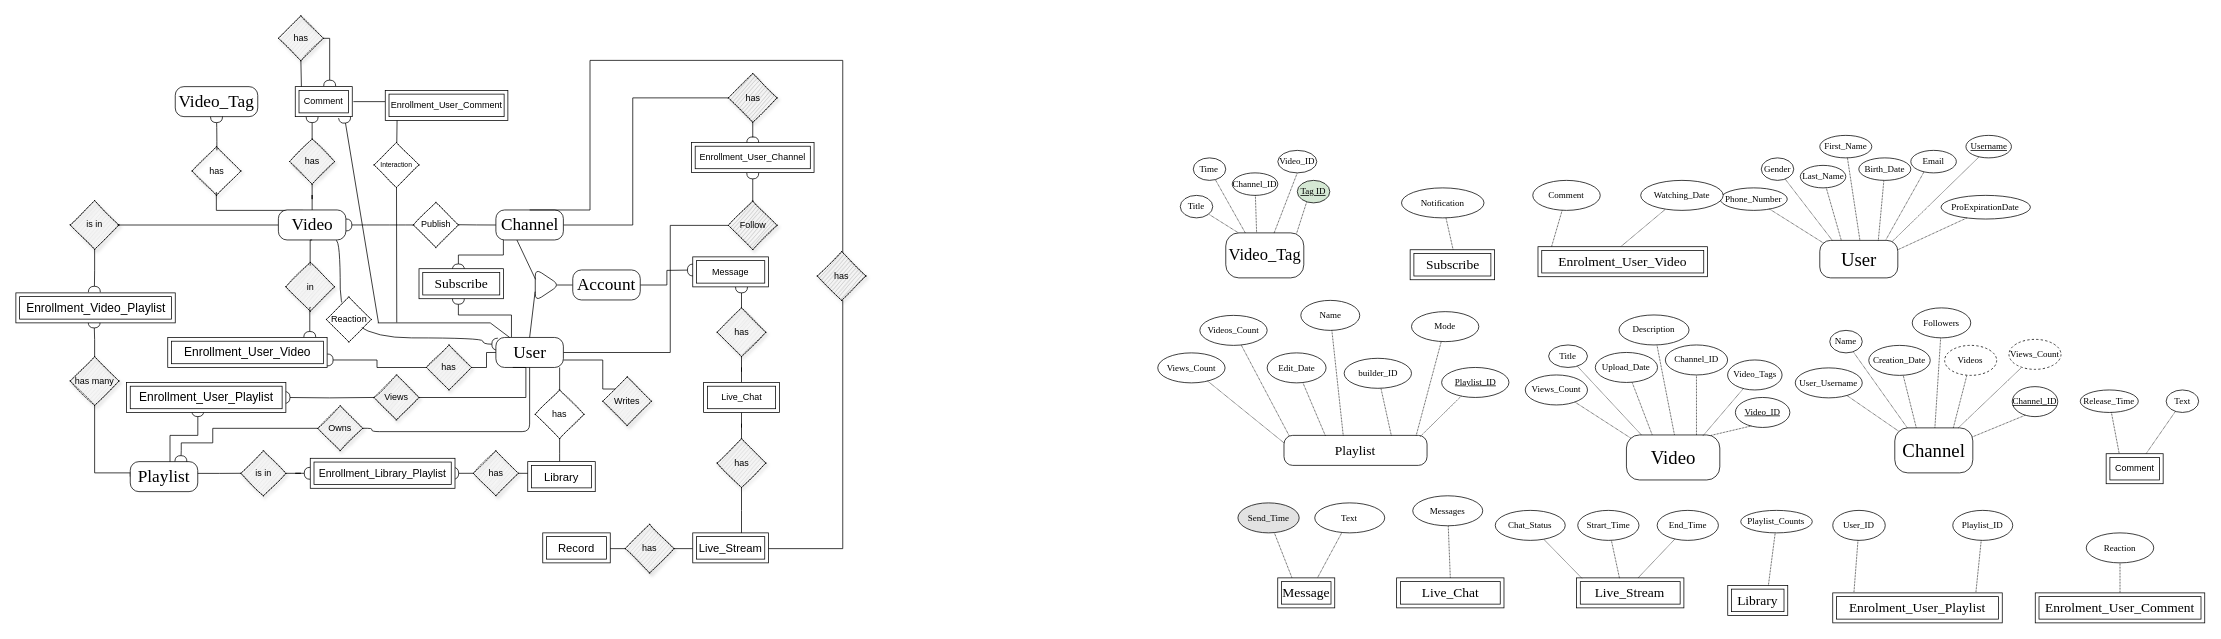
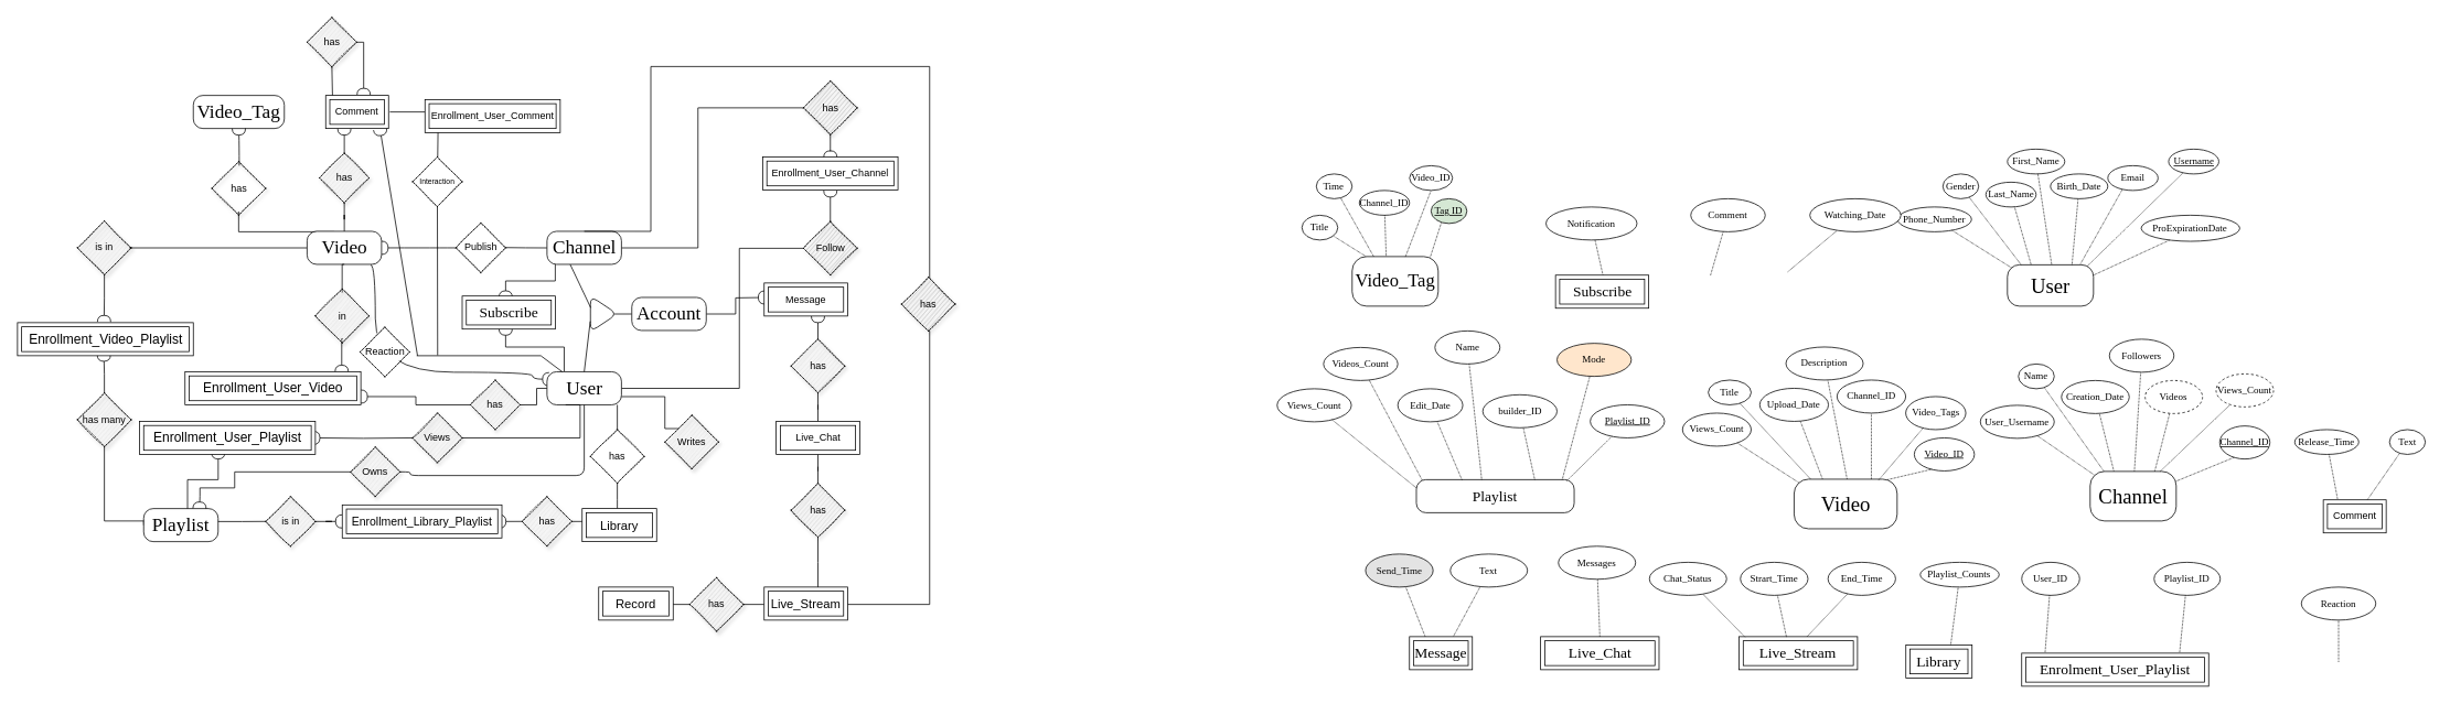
- <mxCell id="156" value="&lt;span style=&quot;font-family: &amp;quot;Times New Roman&amp;quot;; font-size: 18px;&quot;&gt;Enrolment_User_Video&lt;/span&gt;" style="shape=ext;margin=3;double=1;whiteSpace=wrap;html=1;align=center;container=0;" vertex="1" parent="151"><mxGeometry x="6.98" y="88.45" width="226" height="40" as="geometry" /></mxCell>
- <mxCell id="121" value="&lt;font face=&quot;Times New Roman&quot;&gt;Mode&lt;/font&gt;" style="ellipse;whiteSpace=wrap;html=1;shadow=0;arcSize=29;rounded=1;flipH=0;container=0;" parent="117" vertex="1"><mxGeometry x="338.337" y="15" width="89.771" height="40" as="geometry" /></mxCell>
+ <mxCell id="121" value="&lt;font face=&quot;Times New Roman&quot;&gt;Mode&lt;/font&gt;" style="ellipse;whiteSpace=wrap;html=1;shadow=0;arcSize=29;rounded=1;flipH=0;container=0;fillColor=#ffe6cc;" parent="117" vertex="1"><mxGeometry x="338.337" y="15" width="89.771" height="40" as="geometry" /></mxCell>
- <mxCell id="220" value="&lt;span style=&quot;font-family: &amp;quot;Times New Roman&amp;quot;; font-size: 18px;&quot;&gt;Enrolment_User_Comment&lt;/span&gt;" style="shape=ext;margin=3;double=1;whiteSpace=wrap;html=1;align=center;container=0;" vertex="1" parent="217"><mxGeometry y="80" width="226" height="40" as="geometry" /></mxCell>
